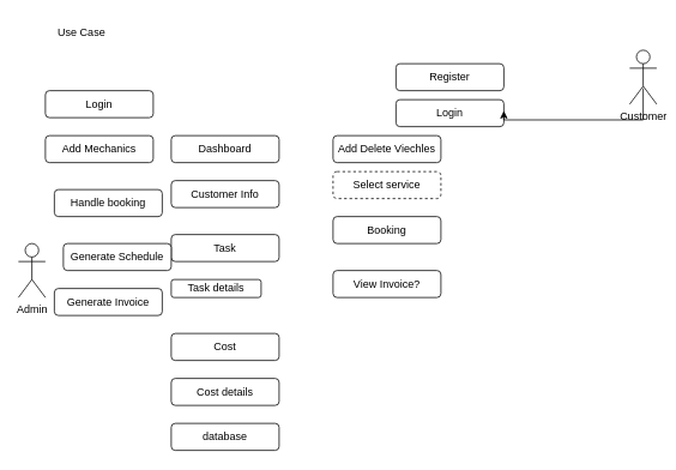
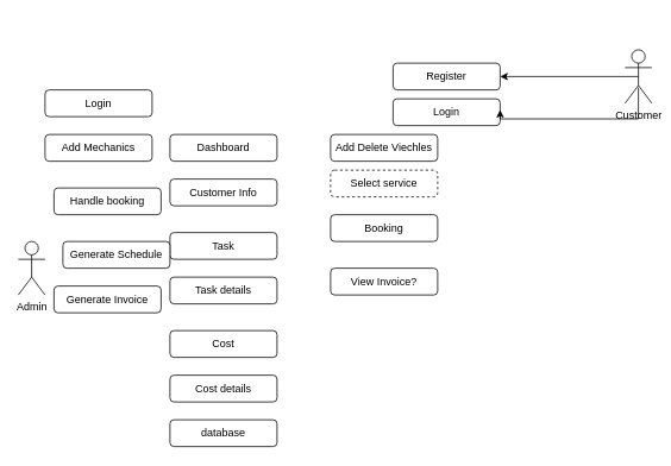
- <mxCell id="23" value="Use Case" style="text;html=1;align=center;verticalAlign=middle;resizable=0;points=[];autosize=1;strokeColor=none;fillColor=none;" parent="1" vertex="1"><mxGeometry x="50" y="20" width="80" height="30" as="geometry" /></mxCell>
+ <mxCell id="3" style="edgeStyle=orthogonalEdgeStyle;rounded=0;orthogonalLoop=1;jettySize=auto;html=1;exitX=0.5;exitY=0.5;exitDx=0;exitDy=0;exitPerimeter=0;entryX=1;entryY=0.5;entryDx=0;entryDy=0;" parent="1" source="4" target="18" edge="1"><mxGeometry relative="1" as="geometry"><mxPoint x="620" y="180" as="targetPoint" /></mxGeometry></mxCell>
- <mxCell id="8" value="Task details" style="rounded=1;whiteSpace=wrap;html=1;" parent="1" vertex="1"><mxGeometry x="190" y="310" width="100" height="20" as="geometry" /></mxCell>
+ <mxCell id="8" value="Task details" style="rounded=1;whiteSpace=wrap;html=1;" parent="1" vertex="1"><mxGeometry x="190" y="310" width="120" height="30" as="geometry" /></mxCell>
